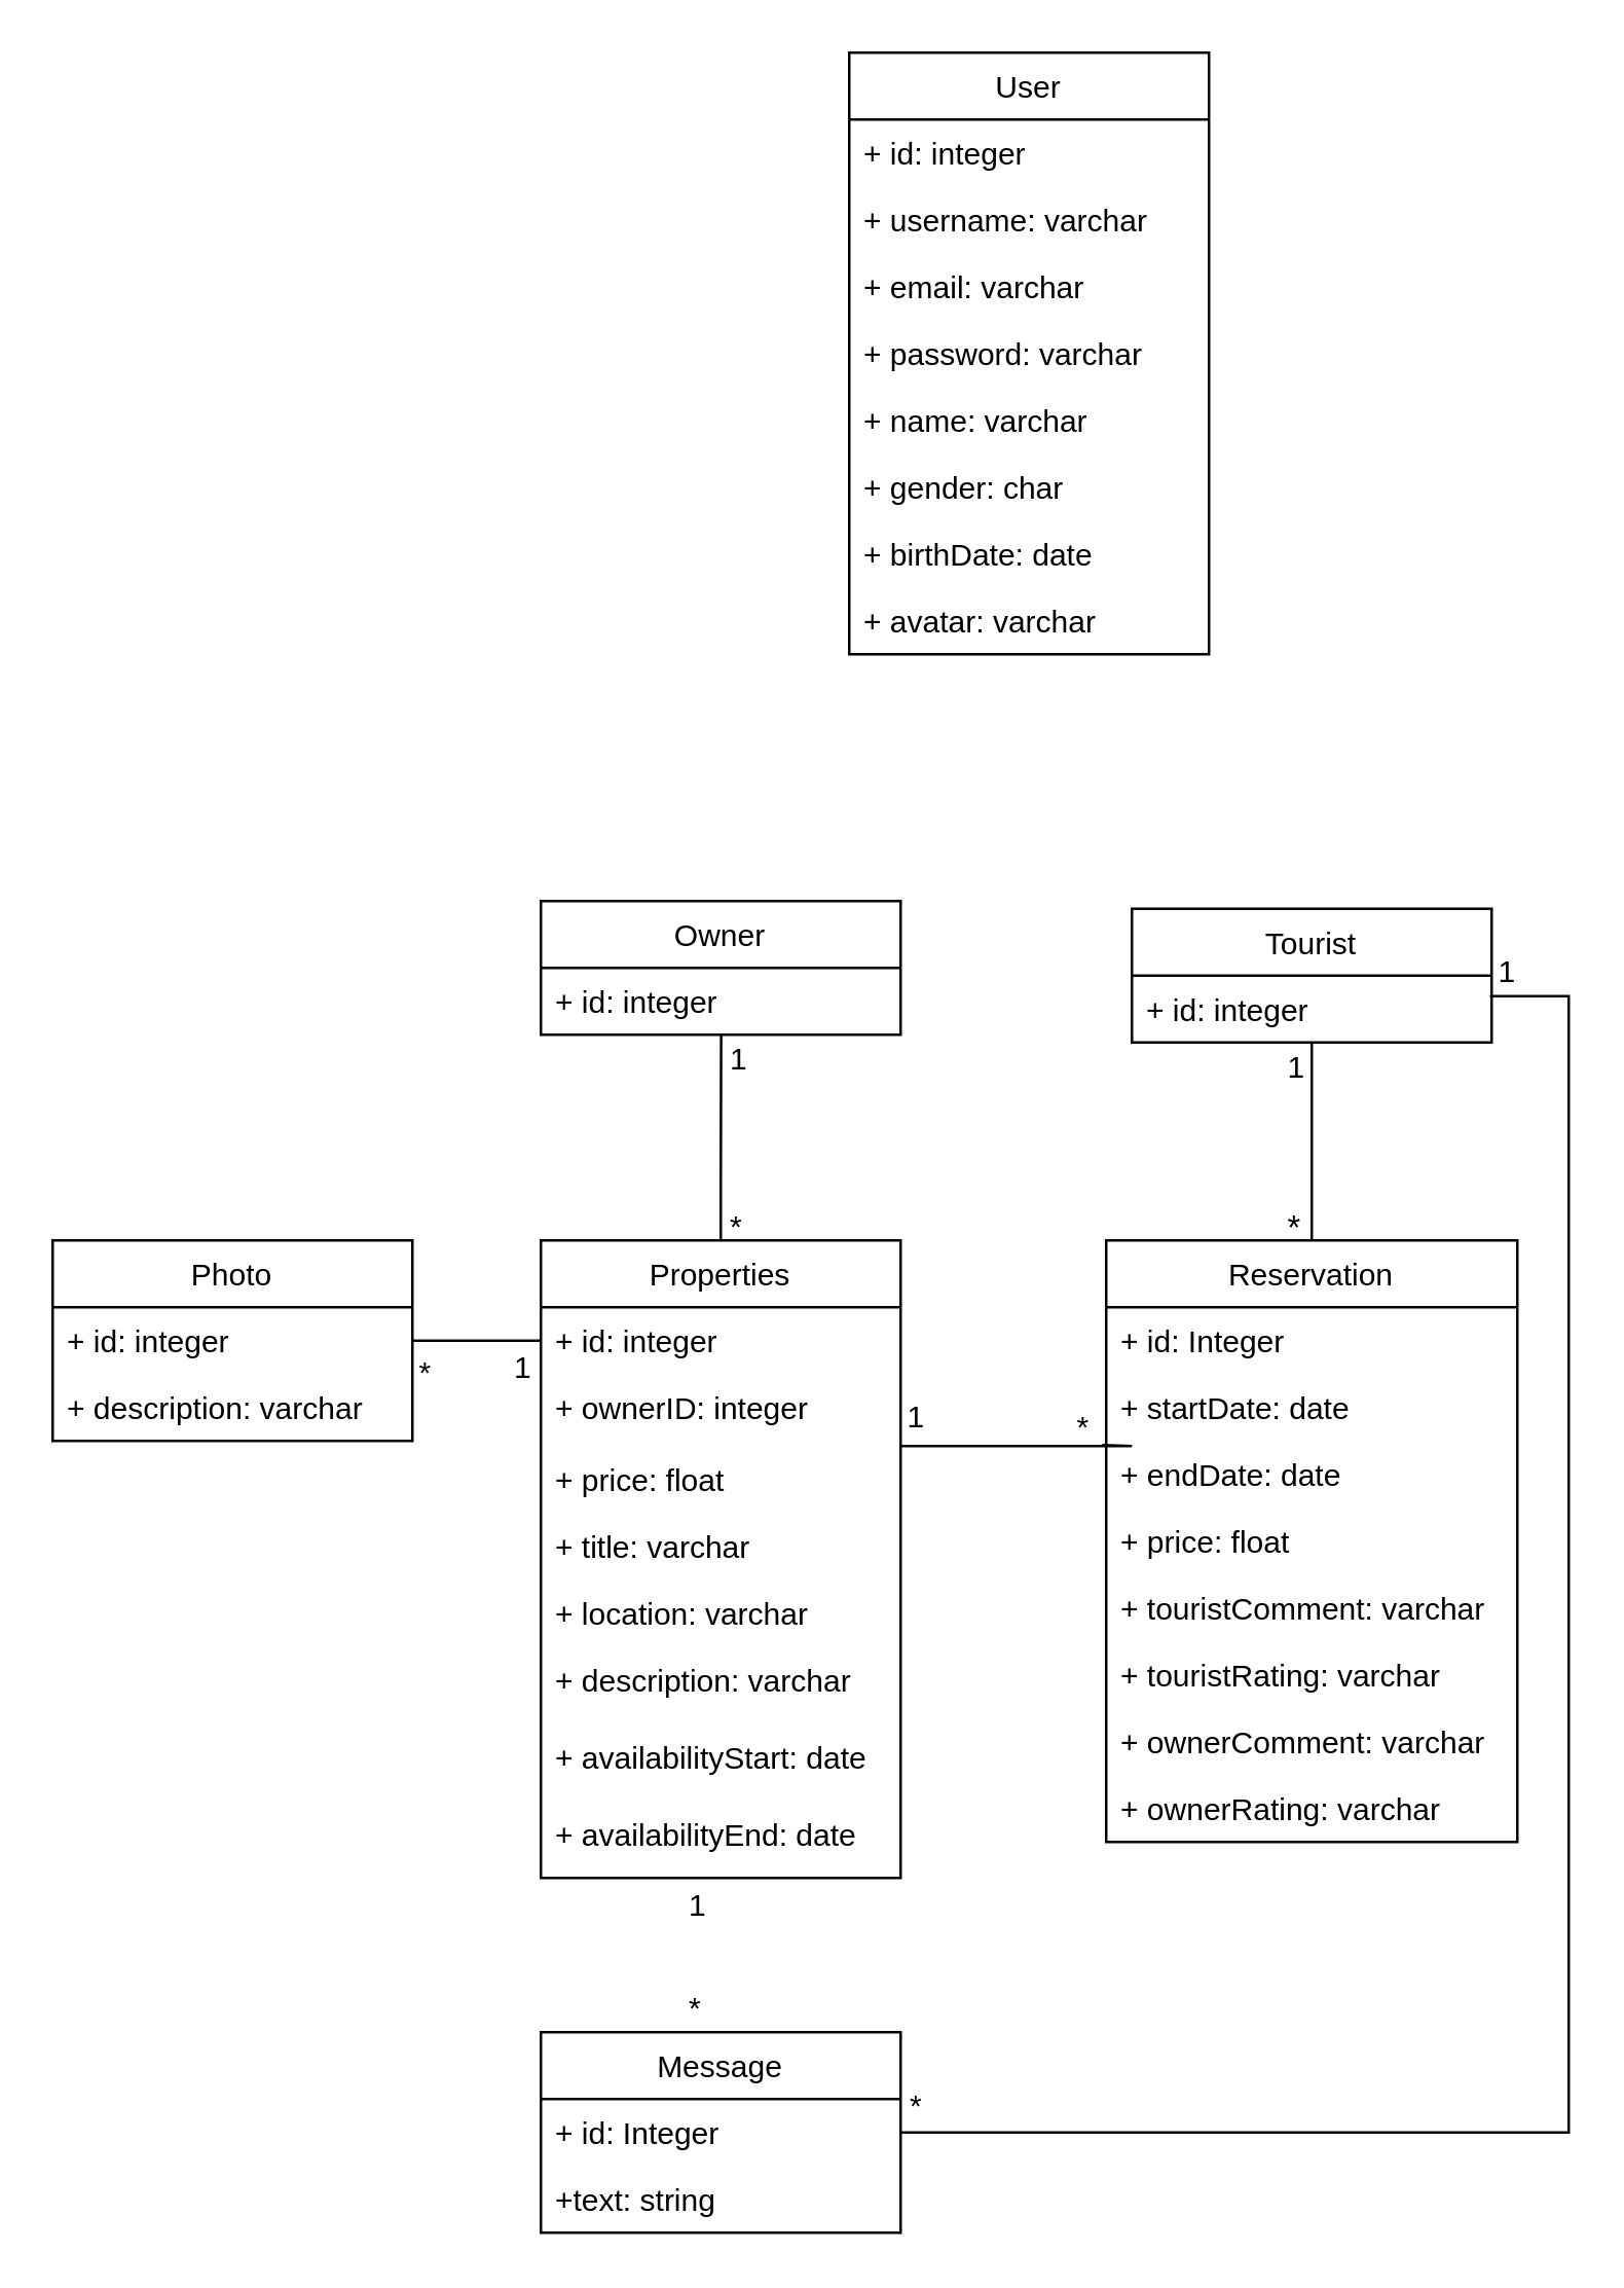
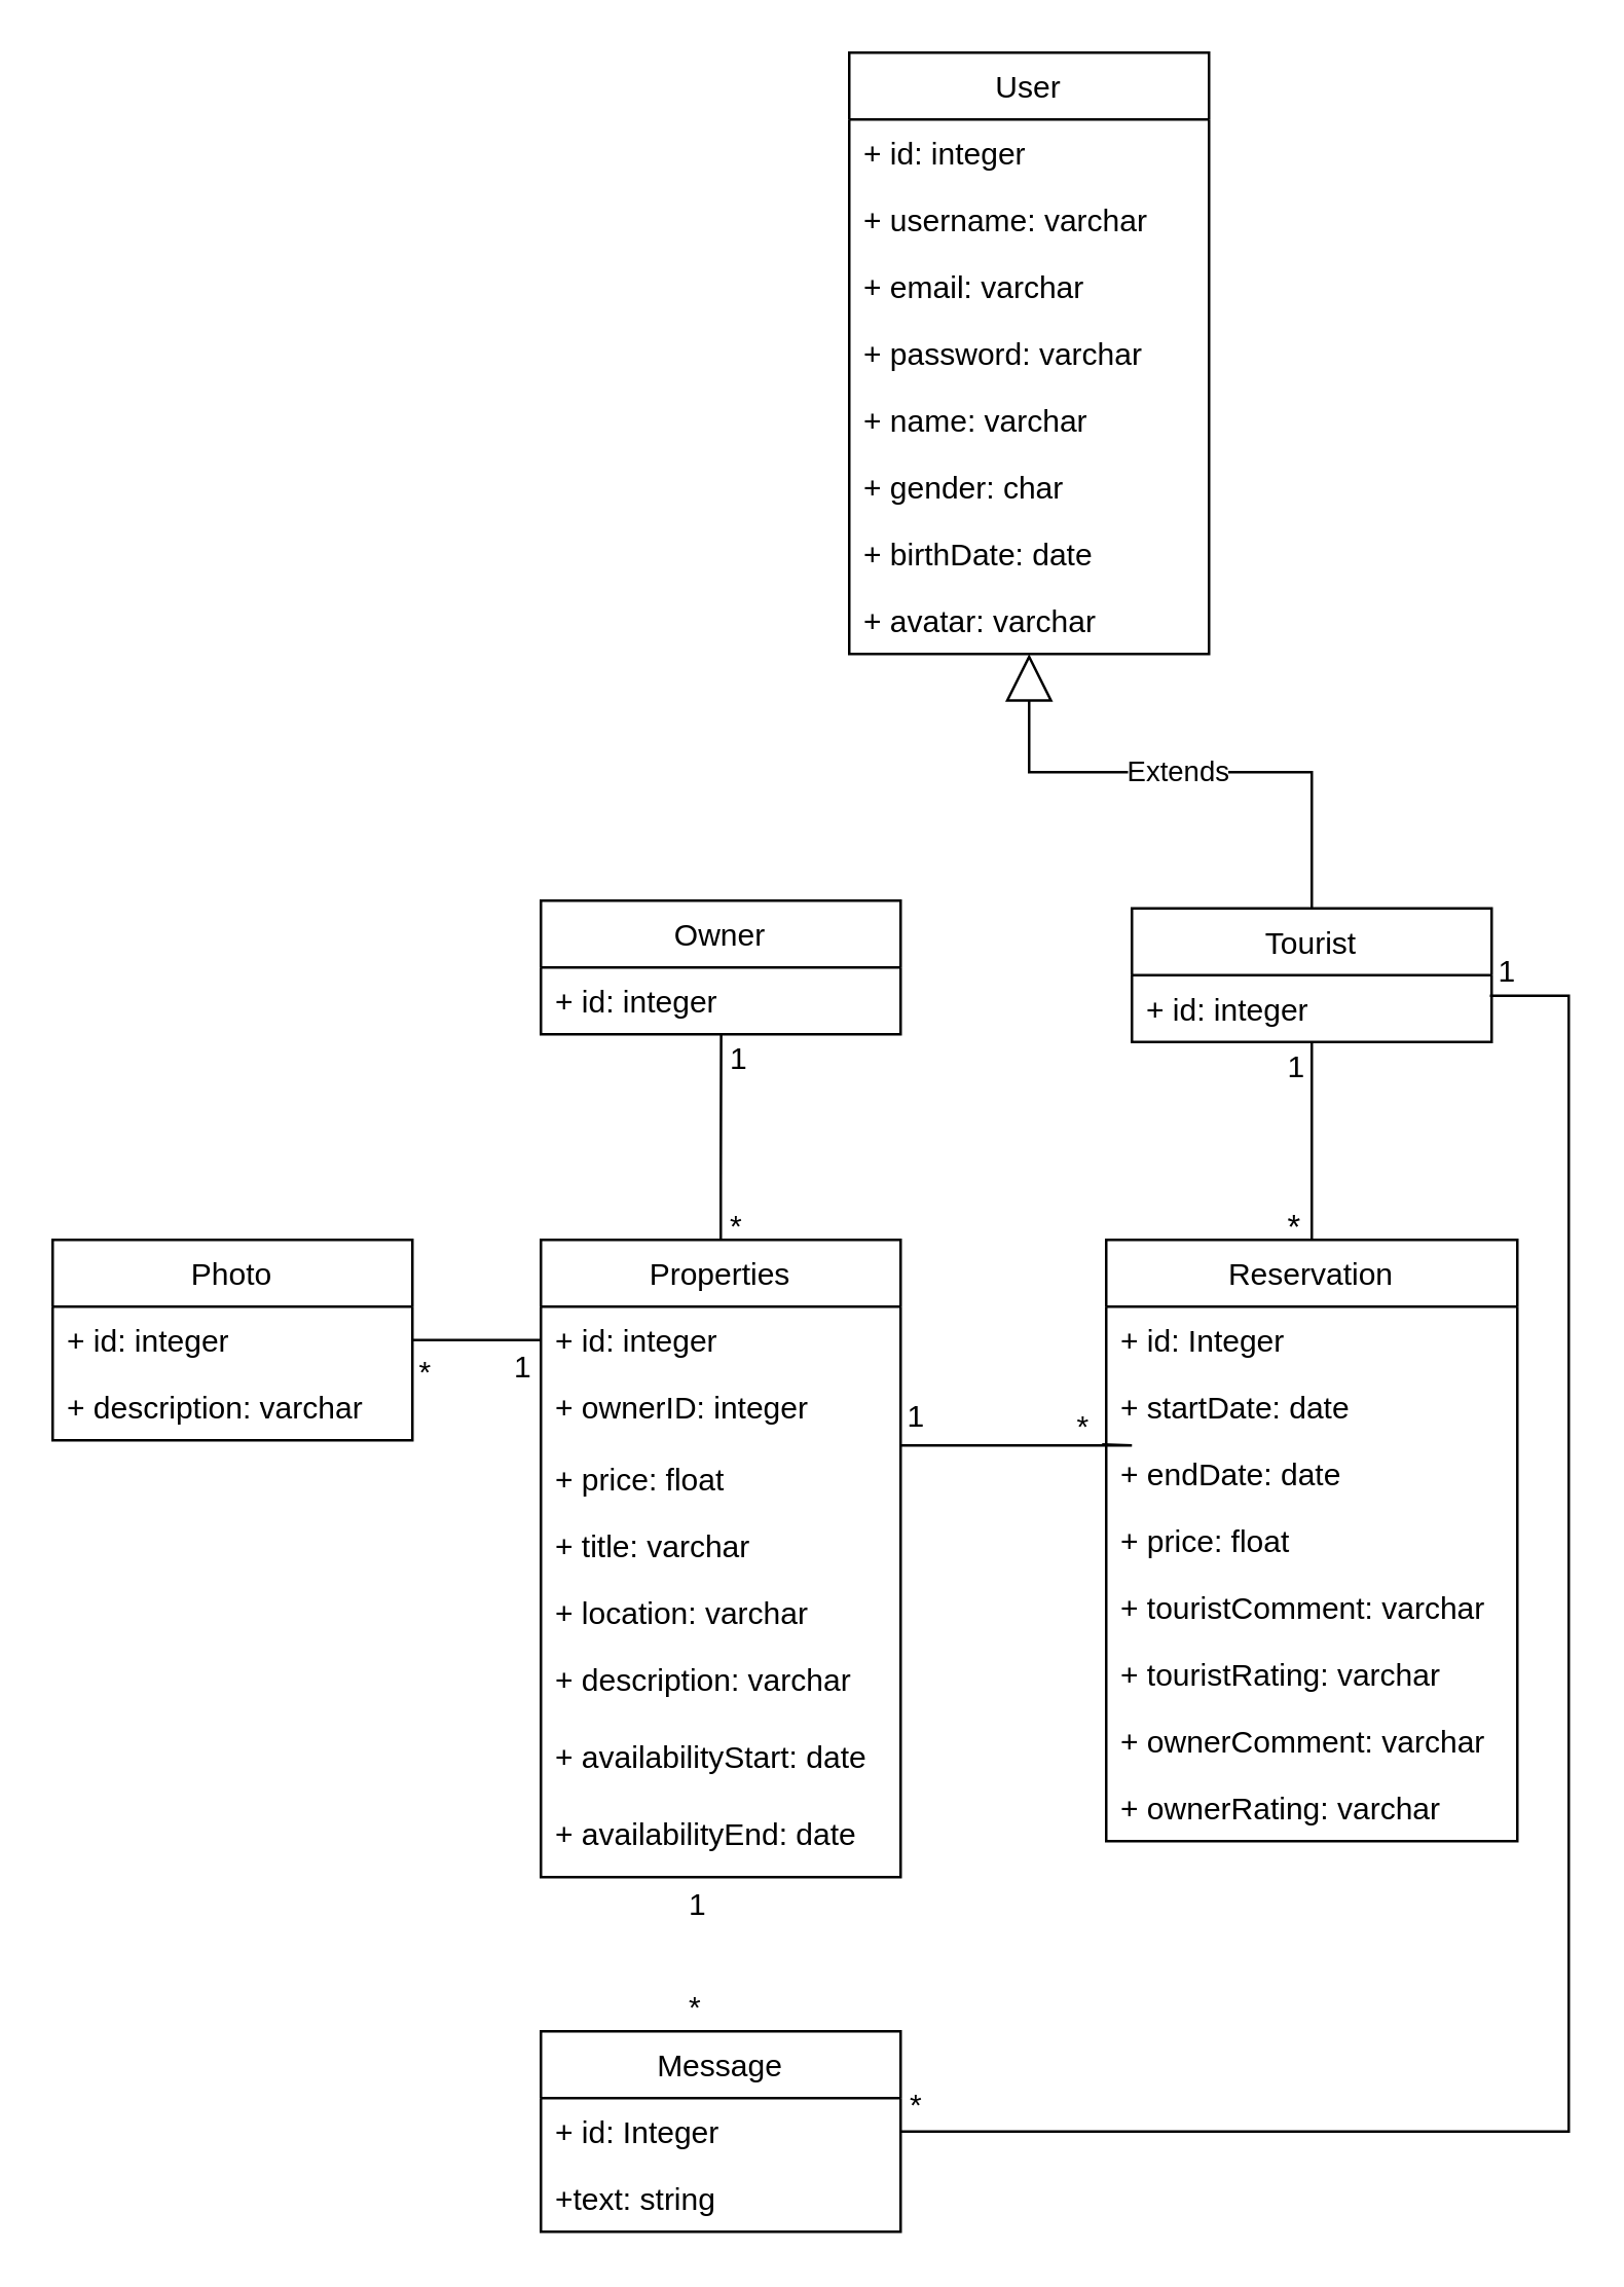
+ <mxCell id="57" value="Extends" style="endArrow=block;endSize=16;endFill=0;html=1;rounded=0;exitX=0.5;exitY=0;exitDx=0;exitDy=0;" parent="1" source="24" target="10" edge="1"><mxGeometry width="160" relative="1" as="geometry"><mxPoint x="290" y="360" as="sourcePoint" /><mxPoint x="410" y="260" as="targetPoint" /><Array as="points"><mxPoint x="510" y="300" /><mxPoint x="400" y="300" /></Array></mxGeometry></mxCell>
